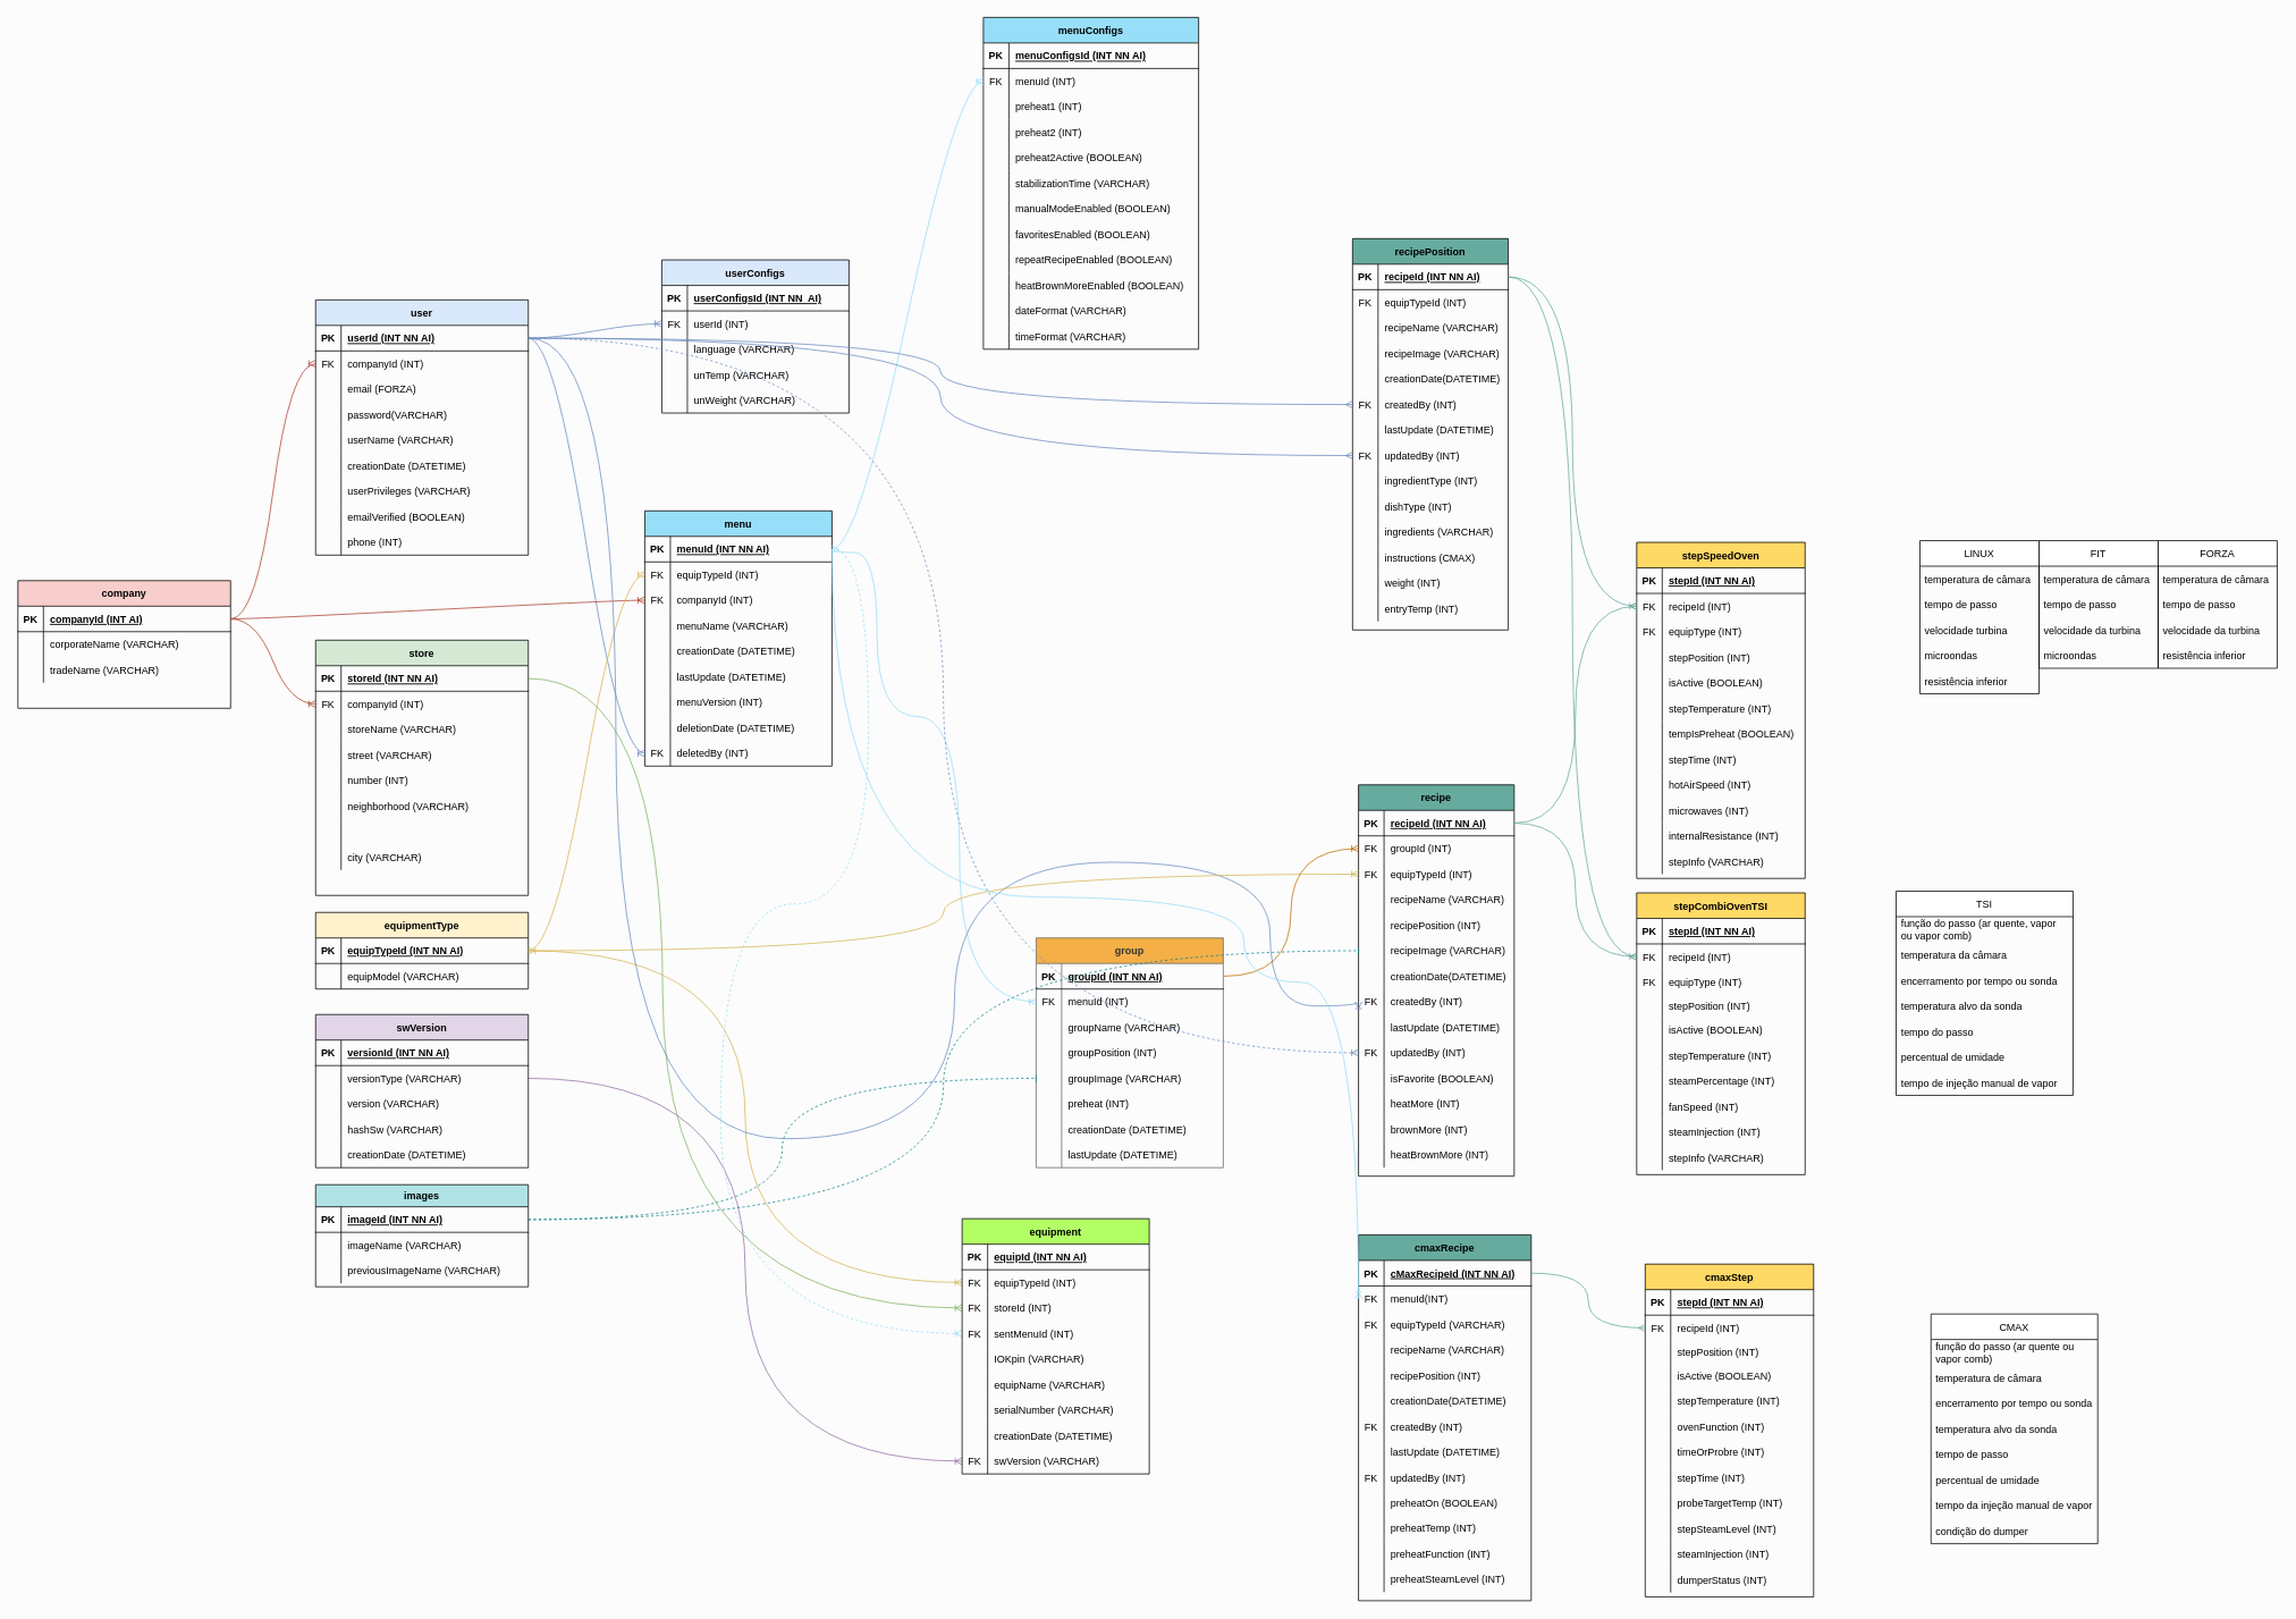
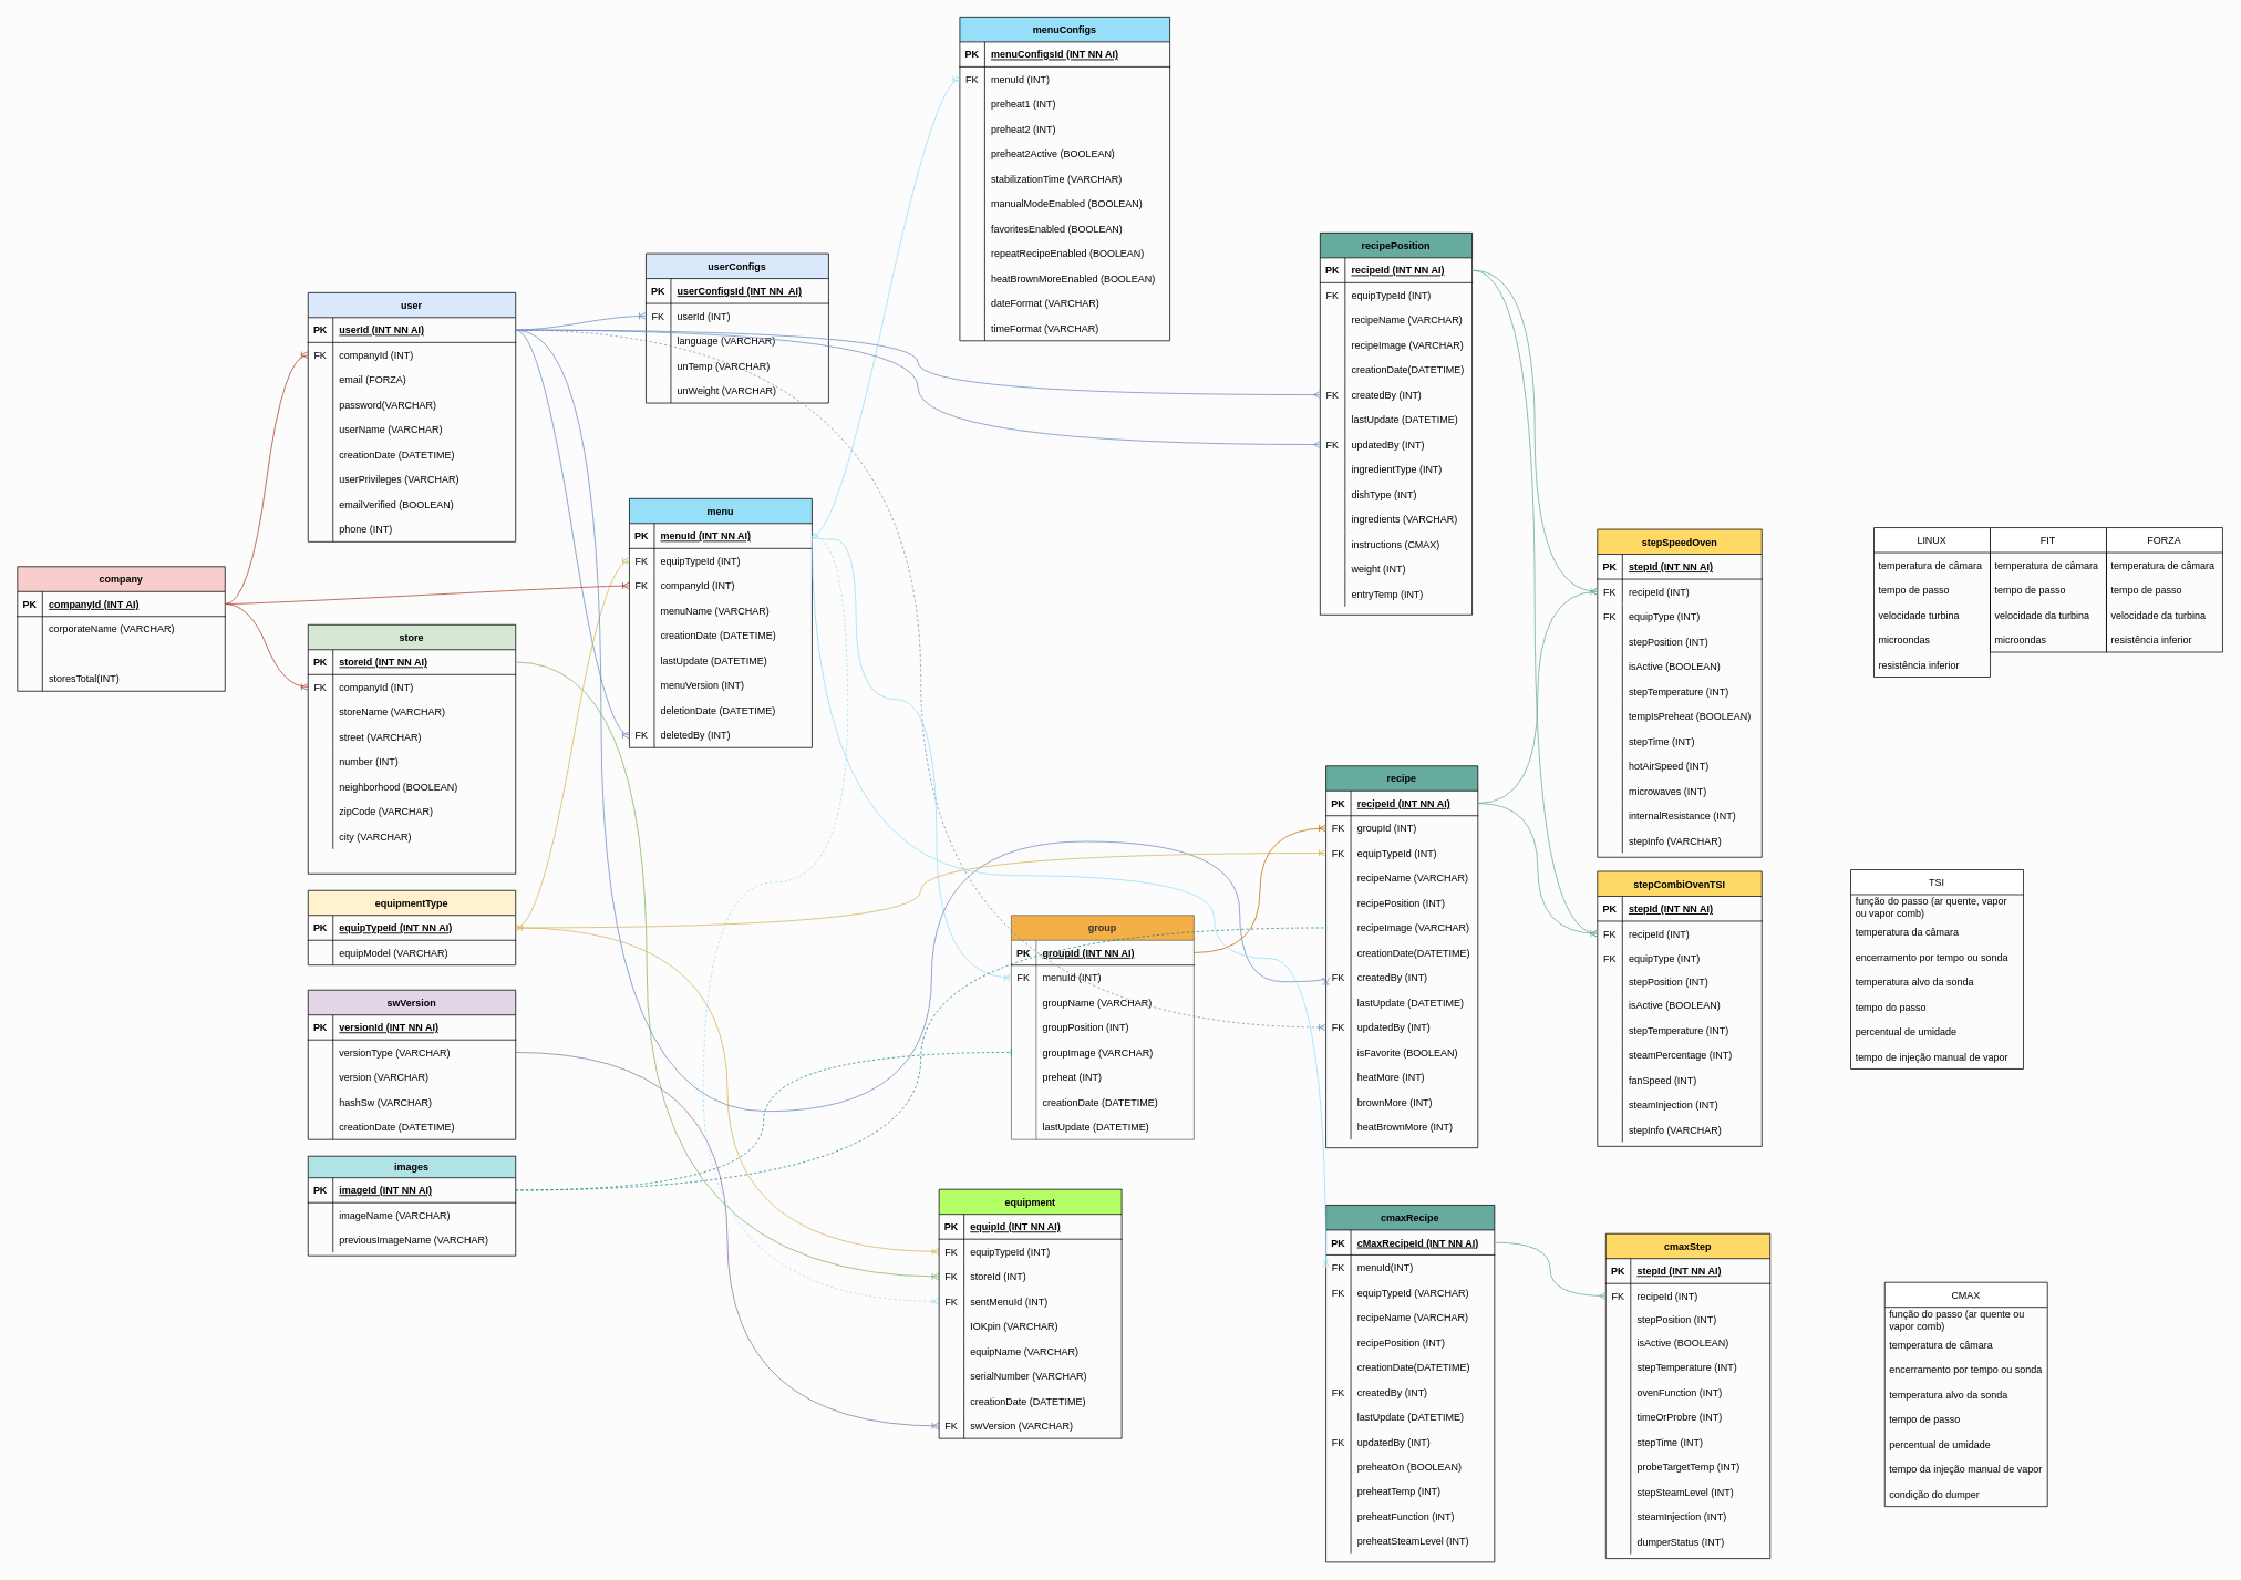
- <mxCell id="66" value="tradeName (VARCHAR)" style="shape=partialRectangle;overflow=hidden;connectable=0;fillColor=none;top=0;left=0;bottom=0;right=0;align=left;spacingLeft=6;rounded=0;" parent="64" vertex="1"><mxGeometry x="30" width="220" height="30" as="geometry"><mxRectangle width="220" height="30" as="alternateBounds" /></mxGeometry></mxCell>
+ <mxCell id="69" value="storesTotal(INT)" style="shape=partialRectangle;overflow=hidden;connectable=0;fillColor=none;top=0;left=0;bottom=0;right=0;align=left;spacingLeft=6;rounded=0;" parent="67" vertex="1"><mxGeometry x="30" width="220" height="30" as="geometry"><mxRectangle width="220" height="30" as="alternateBounds" /></mxGeometry></mxCell>
- <mxCell id="48" value="neighborhood (VARCHAR)" style="shape=partialRectangle;overflow=hidden;connectable=0;fillColor=none;top=0;left=0;bottom=0;right=0;align=left;spacingLeft=6;rounded=0;" parent="46" vertex="1"><mxGeometry x="30" width="220" height="30" as="geometry"><mxRectangle width="220" height="30" as="alternateBounds" /></mxGeometry></mxCell>
+ <mxCell id="48" value="neighborhood (BOOLEAN)" style="shape=partialRectangle;overflow=hidden;connectable=0;fillColor=none;top=0;left=0;bottom=0;right=0;align=left;spacingLeft=6;rounded=0;" parent="46" vertex="1"><mxGeometry x="30" width="220" height="30" as="geometry"><mxRectangle width="220" height="30" as="alternateBounds" /></mxGeometry></mxCell>
+ <mxCell id="51" value="zipCode (VARCHAR)" style="shape=partialRectangle;overflow=hidden;connectable=0;fillColor=none;top=0;left=0;bottom=0;right=0;align=left;spacingLeft=6;rounded=0;" parent="49" vertex="1"><mxGeometry x="30" width="220" height="30" as="geometry"><mxRectangle width="220" height="30" as="alternateBounds" /></mxGeometry></mxCell>
